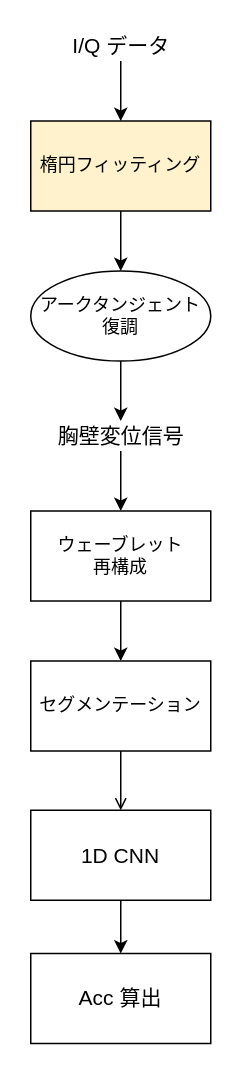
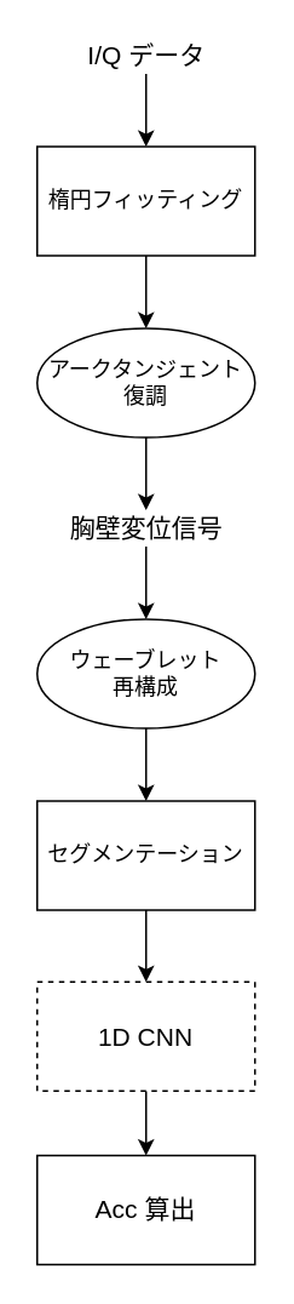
- <mxCell id="4" value="楕円フィッティング" style="rounded=0;whiteSpace=wrap;html=1;fillColor=#fff2cc;" parent="1" vertex="1"><mxGeometry x="20" y="80" width="120" height="60" as="geometry" /></mxCell>
+ <mxCell id="4" value="楕円フィッティング" style="rounded=0;whiteSpace=wrap;html=1;" parent="1" vertex="1"><mxGeometry x="20" y="80" width="120" height="60" as="geometry" /></mxCell>
- <mxCell id="11" value="ウェーブレット&lt;br&gt;再構成" style="whiteSpace=wrap;html=1;" parent="1" vertex="1"><mxGeometry x="20" y="340" width="120" height="60" as="geometry" /></mxCell>
+ <mxCell id="11" value="ウェーブレット&lt;br&gt;再構成" style="ellipse;whiteSpace=wrap;html=1;" parent="1" vertex="1"><mxGeometry x="20" y="340" width="120" height="60" as="geometry" /></mxCell>
- <mxCell id="12" value="" style="edgeStyle=orthogonalEdgeStyle;sketch=0;html=1;fontSize=14;endArrow=open;" parent="1" source="13" target="15" edge="1"><mxGeometry relative="1" as="geometry" /></mxCell>
+ <mxCell id="12" value="" style="edgeStyle=orthogonalEdgeStyle;sketch=0;html=1;fontSize=14;" parent="1" source="13" target="15" edge="1"><mxGeometry relative="1" as="geometry" /></mxCell>
- <mxCell id="15" value="1D CNN" style="whiteSpace=wrap;html=1;fontSize=14;" parent="1" vertex="1"><mxGeometry x="20" y="539.5" width="120" height="60" as="geometry" /></mxCell>
+ <mxCell id="15" value="1D CNN" style="whiteSpace=wrap;html=1;fontSize=14;dashed=1;" parent="1" vertex="1"><mxGeometry x="20" y="539.5" width="120" height="60" as="geometry" /></mxCell>
